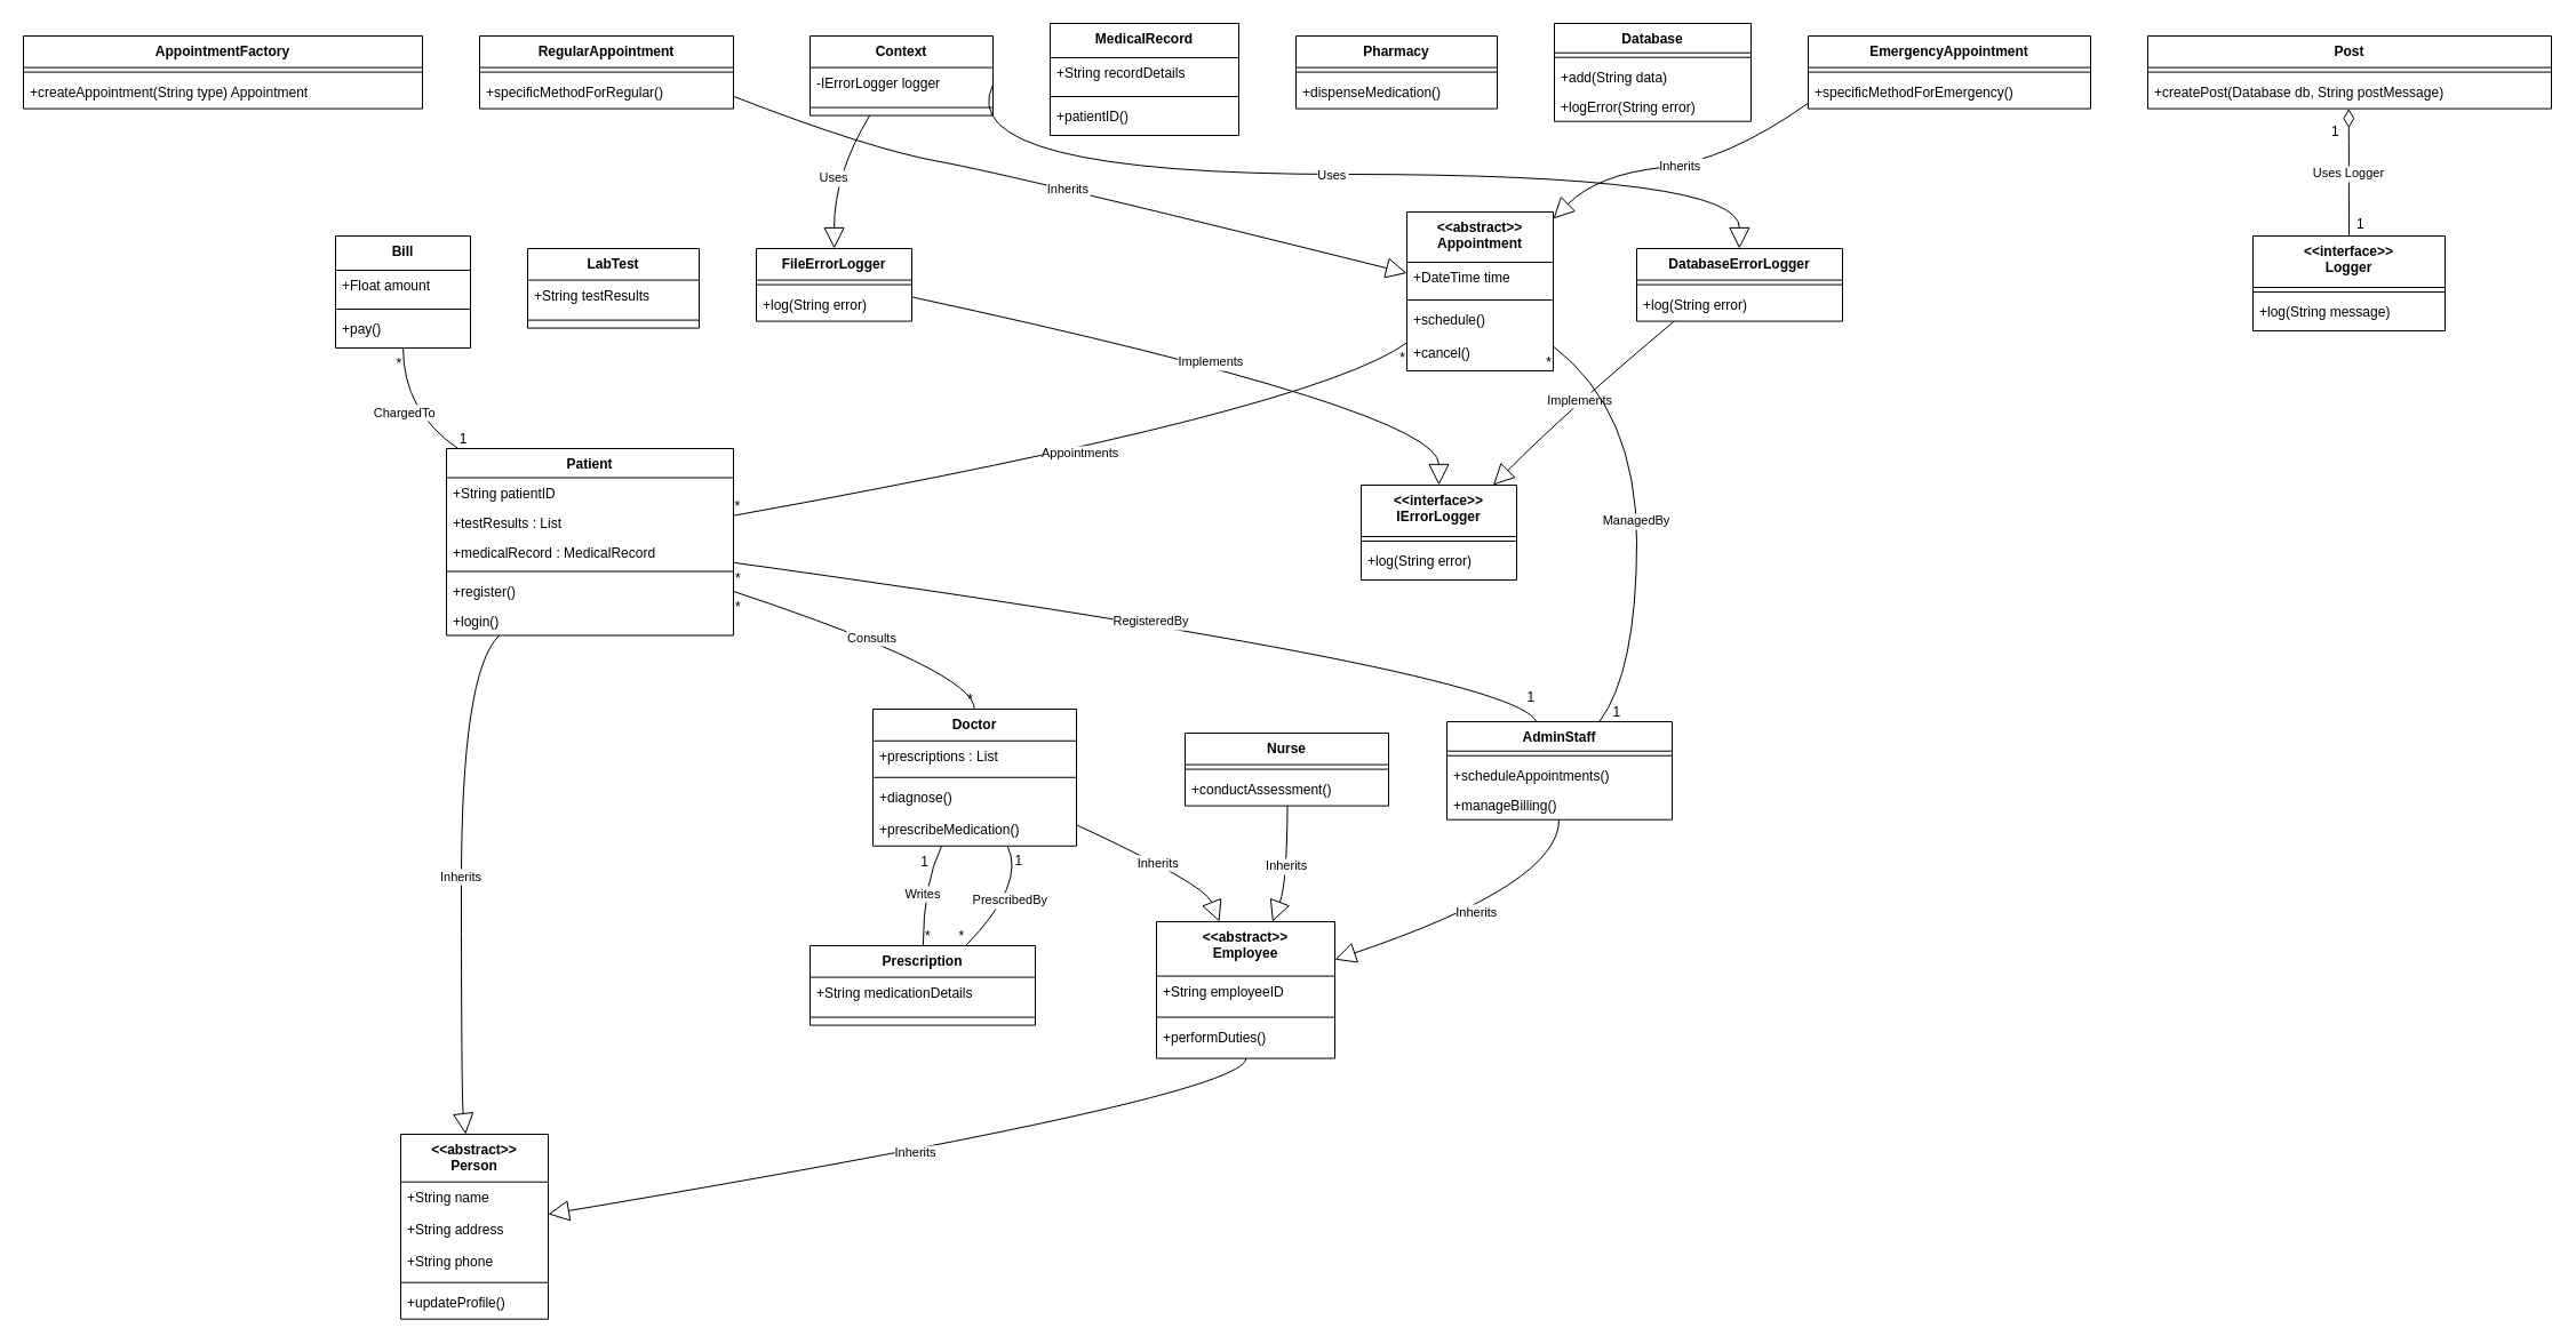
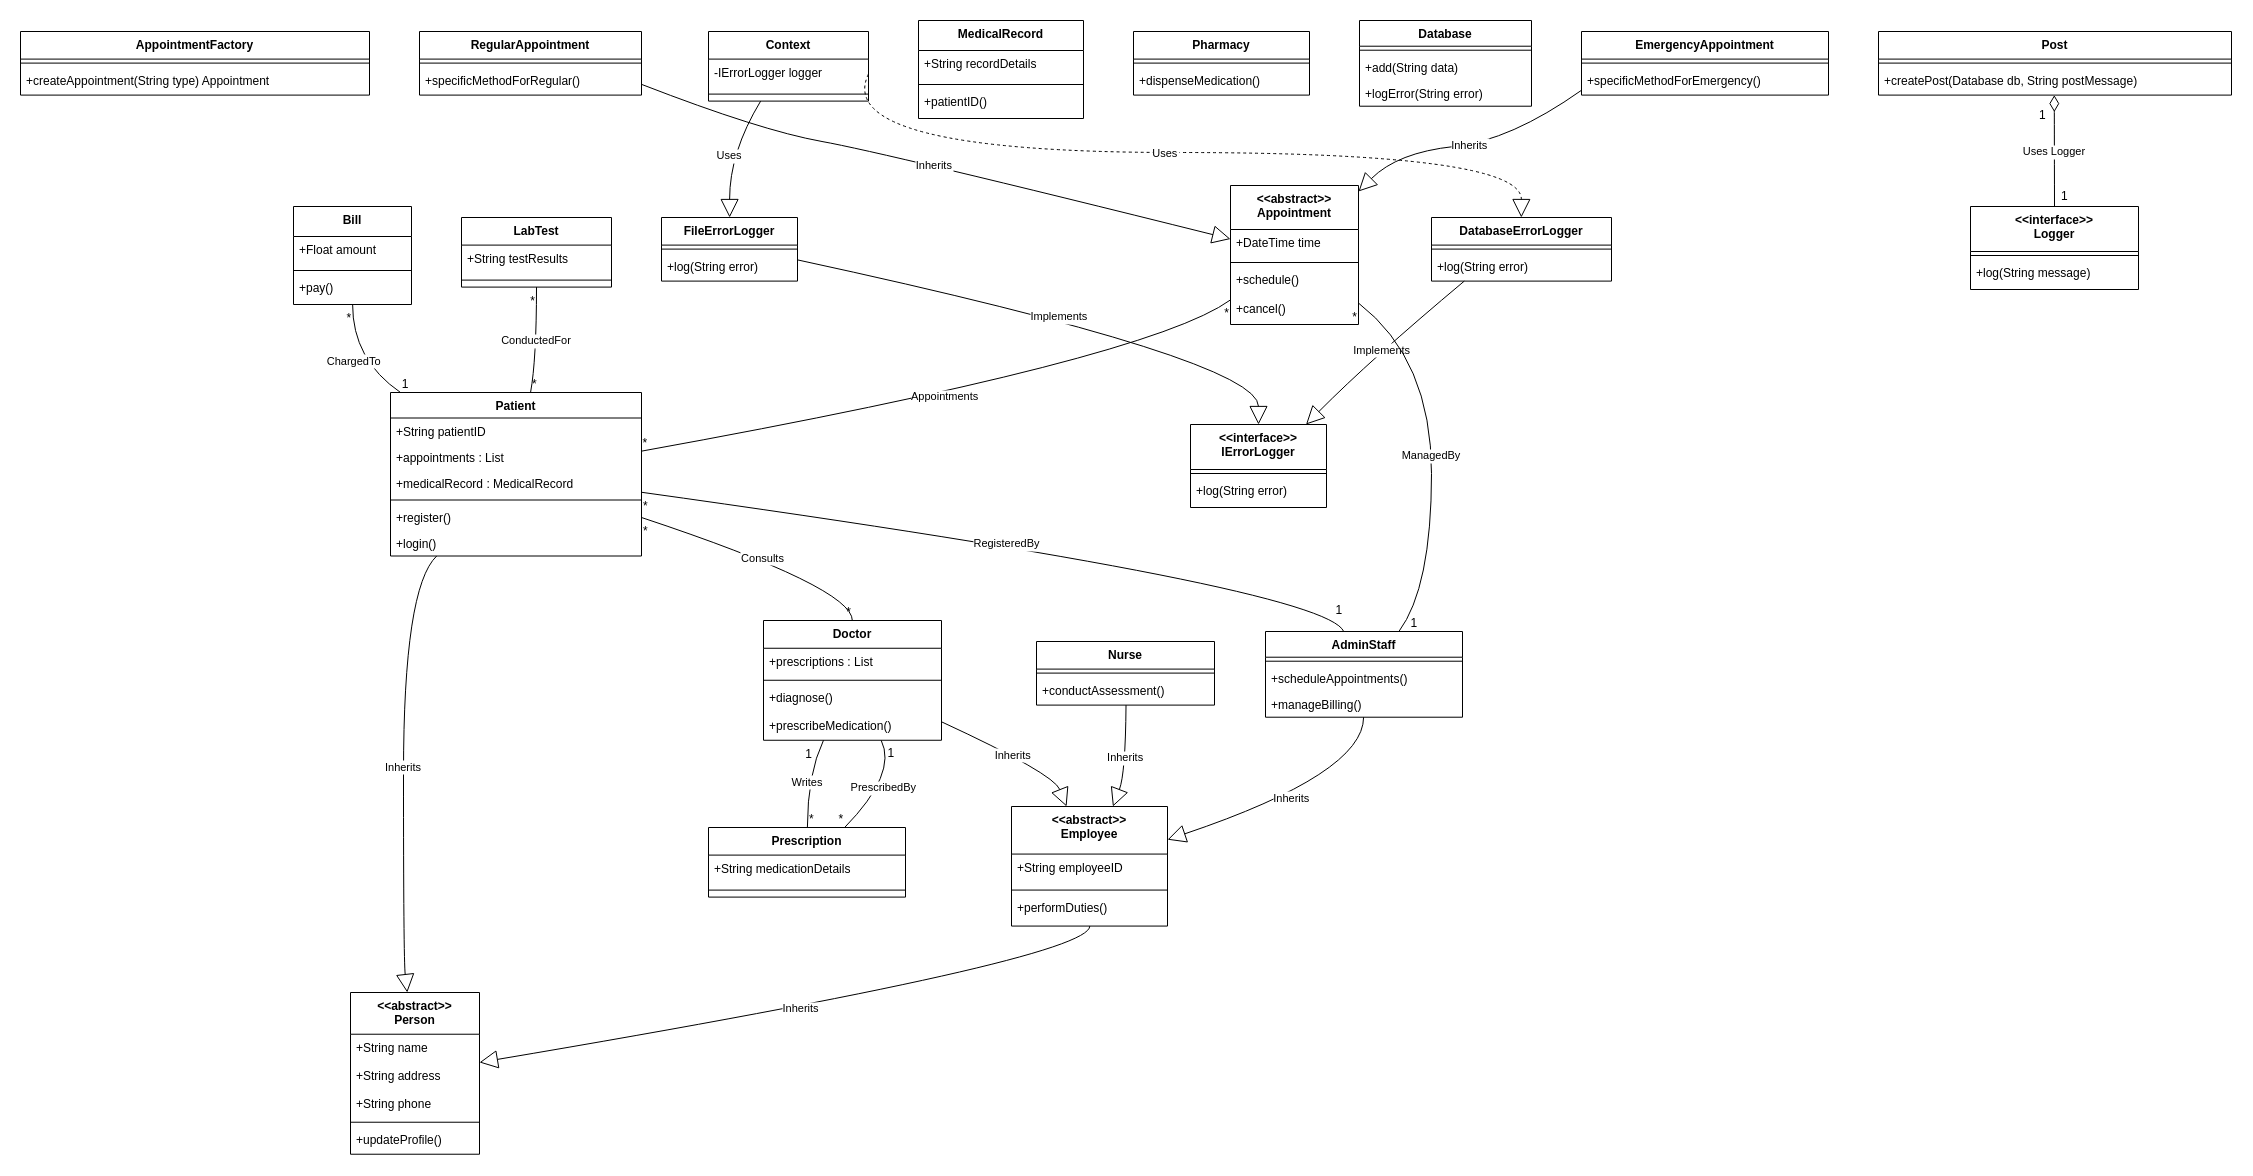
- <mxCell id="121" value="Uses" style="curved=1;startArrow=none;endArrow=block;endSize=16;endFill=0;exitX=0.999;exitY=0.61;entryX=0.499;entryY=-0.006;rounded=0;" parent="1" source="81" target="37" edge="1"><mxGeometry relative="1" as="geometry"><Array as="points"><mxPoint x="830" y="152" /><mxPoint x="1521" y="152" /></Array></mxGeometry></mxCell>
+ <mxCell id="121" value="Uses" style="curved=1;startArrow=none;endArrow=block;endSize=16;endFill=0;exitX=0.999;exitY=0.61;entryX=0.499;entryY=-0.006;rounded=0;dashed=1;" parent="1" source="81" target="37" edge="1"><mxGeometry relative="1" as="geometry"><Array as="points"><mxPoint x="830" y="152" /><mxPoint x="1521" y="152" /></Array></mxGeometry></mxCell>
+ <mxCell id="99" value="ConductedFor" style="curved=1;startArrow=none;endArrow=none;exitX=0.5;exitY=0.994;entryX=0.558;entryY=0;rounded=0;" parent="1" source="65" target="8" edge="1"><mxGeometry relative="1" as="geometry"><Array as="points"><mxPoint x="536" y="359" /></Array></mxGeometry></mxCell>
+ <mxCell id="100" value="*" style="edgeLabel;resizable=0;labelBackgroundColor=none;fontSize=12;align=right;verticalAlign=top;" parent="99" vertex="1"><mxGeometry x="-1" relative="1" as="geometry" /></mxCell>
+ <mxCell id="101" value="*" style="edgeLabel;resizable=0;labelBackgroundColor=none;fontSize=12;align=left;verticalAlign=bottom;" parent="99" vertex="1"><mxGeometry x="1" relative="1" as="geometry" /></mxCell>
- <mxCell id="10" value="+testResults : List" style="text;strokeColor=none;fillColor=none;align=left;verticalAlign=top;spacingLeft=4;spacingRight=4;overflow=hidden;rotatable=0;points=[[0,0.5],[1,0.5]];portConstraint=eastwest;" parent="8" vertex="1"><mxGeometry y="51.5" width="251" height="26" as="geometry" /></mxCell>
+ <mxCell id="10" value="+appointments : List" style="text;strokeColor=none;fillColor=none;align=left;verticalAlign=top;spacingLeft=4;spacingRight=4;overflow=hidden;rotatable=0;points=[[0,0.5],[1,0.5]];portConstraint=eastwest;" parent="8" vertex="1"><mxGeometry y="51.5" width="251" height="26" as="geometry" /></mxCell>
